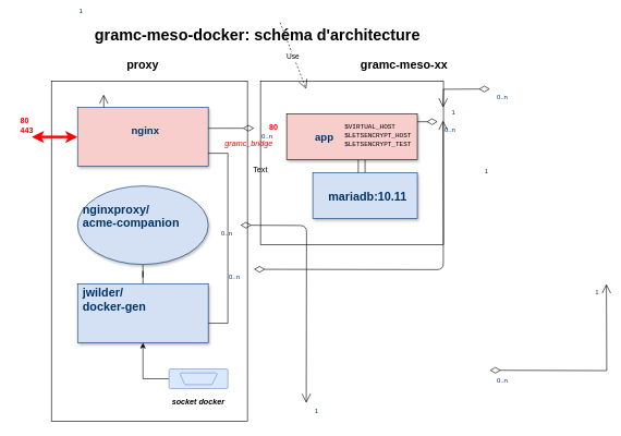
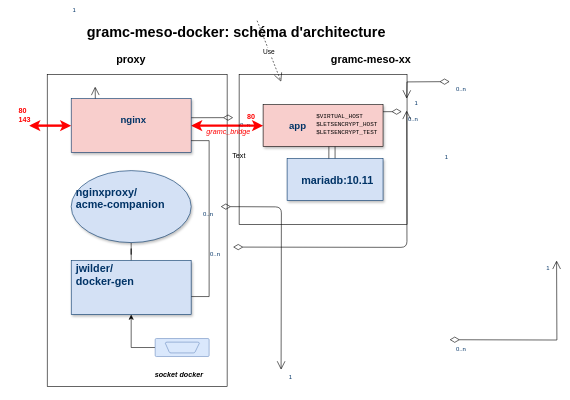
- <mxCell id="22" value="&lt;div style=&quot;text-align: left;&quot;&gt;&lt;b style=&quot;background-color: initial;&quot;&gt;80&lt;/b&gt;&lt;/div&gt;&lt;b&gt;&lt;div style=&quot;text-align: left;&quot;&gt;&lt;b style=&quot;background-color: initial;&quot;&gt;443&lt;/b&gt;&lt;/div&gt;&lt;/b&gt;" style="text;html=1;align=center;verticalAlign=middle;resizable=0;points=[];autosize=1;strokeColor=none;fillColor=none;fontColor=#FF0000;" vertex="1" parent="1"><mxGeometry x="20" y="158" width="40" height="40" as="geometry" /></mxCell>
+ <mxCell id="22" value="&lt;div style=&quot;text-align: left;&quot;&gt;&lt;b style=&quot;background-color: initial;&quot;&gt;80&lt;/b&gt;&lt;/div&gt;&lt;b&gt;&lt;div style=&quot;text-align: left;&quot;&gt;&lt;b style=&quot;background-color: initial;&quot;&gt;143&lt;/b&gt;&lt;/div&gt;&lt;/b&gt;" style="text;html=1;align=center;verticalAlign=middle;resizable=0;points=[];autosize=1;strokeColor=none;fillColor=none;fontColor=#FF0000;" vertex="1" parent="1"><mxGeometry x="20" y="158" width="40" height="40" as="geometry" /></mxCell>
+ <mxCell id="23" value="" style="edgeStyle=orthogonalEdgeStyle;rounded=0;orthogonalLoop=1;jettySize=auto;html=1;strokeWidth=4;entryX=1;entryY=0.5;entryDx=0;entryDy=0;startArrow=classic;startFill=1;strokeColor=#FF0000;" edge="1" parent="1" source="33" target="26"><mxGeometry relative="1" as="geometry"><mxPoint x="368" y="185" as="targetPoint" /></mxGeometry></mxCell>
- <mxCell id="31" value="&lt;b&gt;&lt;i&gt;socket docker&lt;/i&gt;&lt;/b&gt;" style="text;html=1;strokeColor=none;fillColor=none;align=center;verticalAlign=middle;whiteSpace=wrap;rounded=0;" vertex="1" parent="1"><mxGeometry x="253" y="585" width="100" height="30" as="geometry" /></mxCell>
+ <mxCell id="31" value="&lt;b&gt;&lt;i&gt;socket docker&lt;/i&gt;&lt;/b&gt;" style="text;html=1;strokeColor=none;fillColor=none;align=center;verticalAlign=middle;whiteSpace=wrap;rounded=0;" vertex="1" parent="1"><mxGeometry x="248" y="595" width="100" height="30" as="geometry" /></mxCell>
